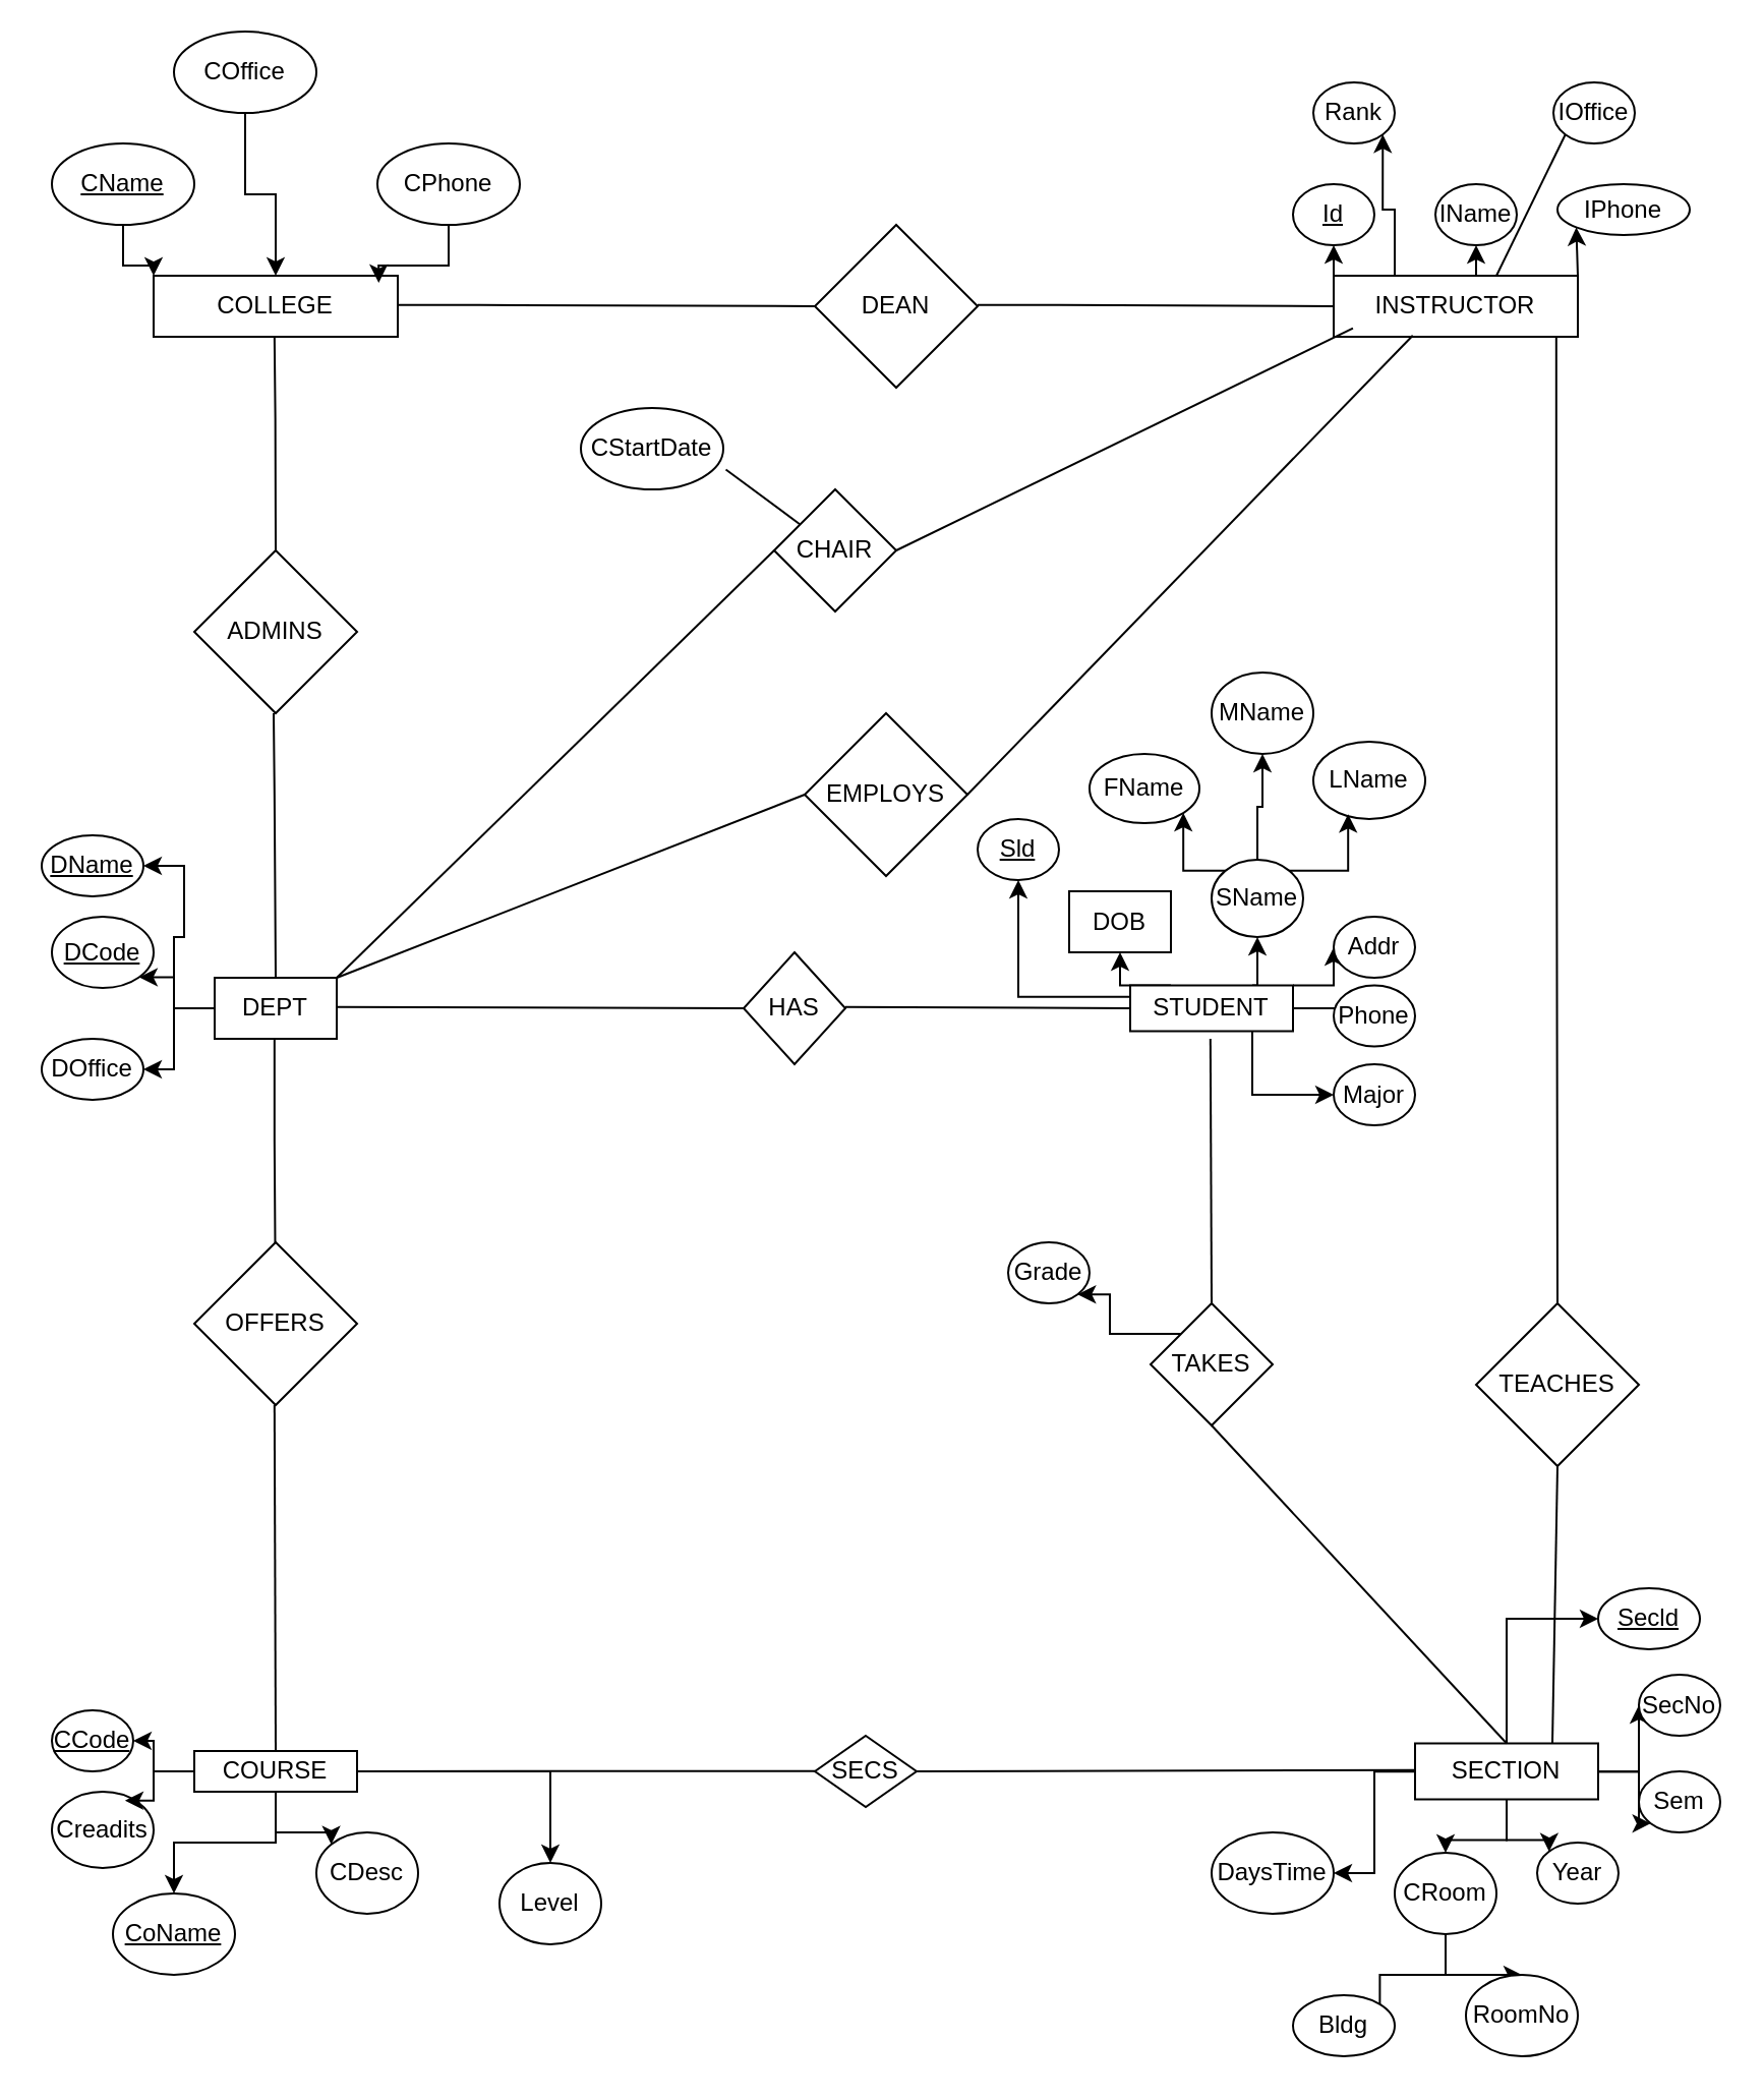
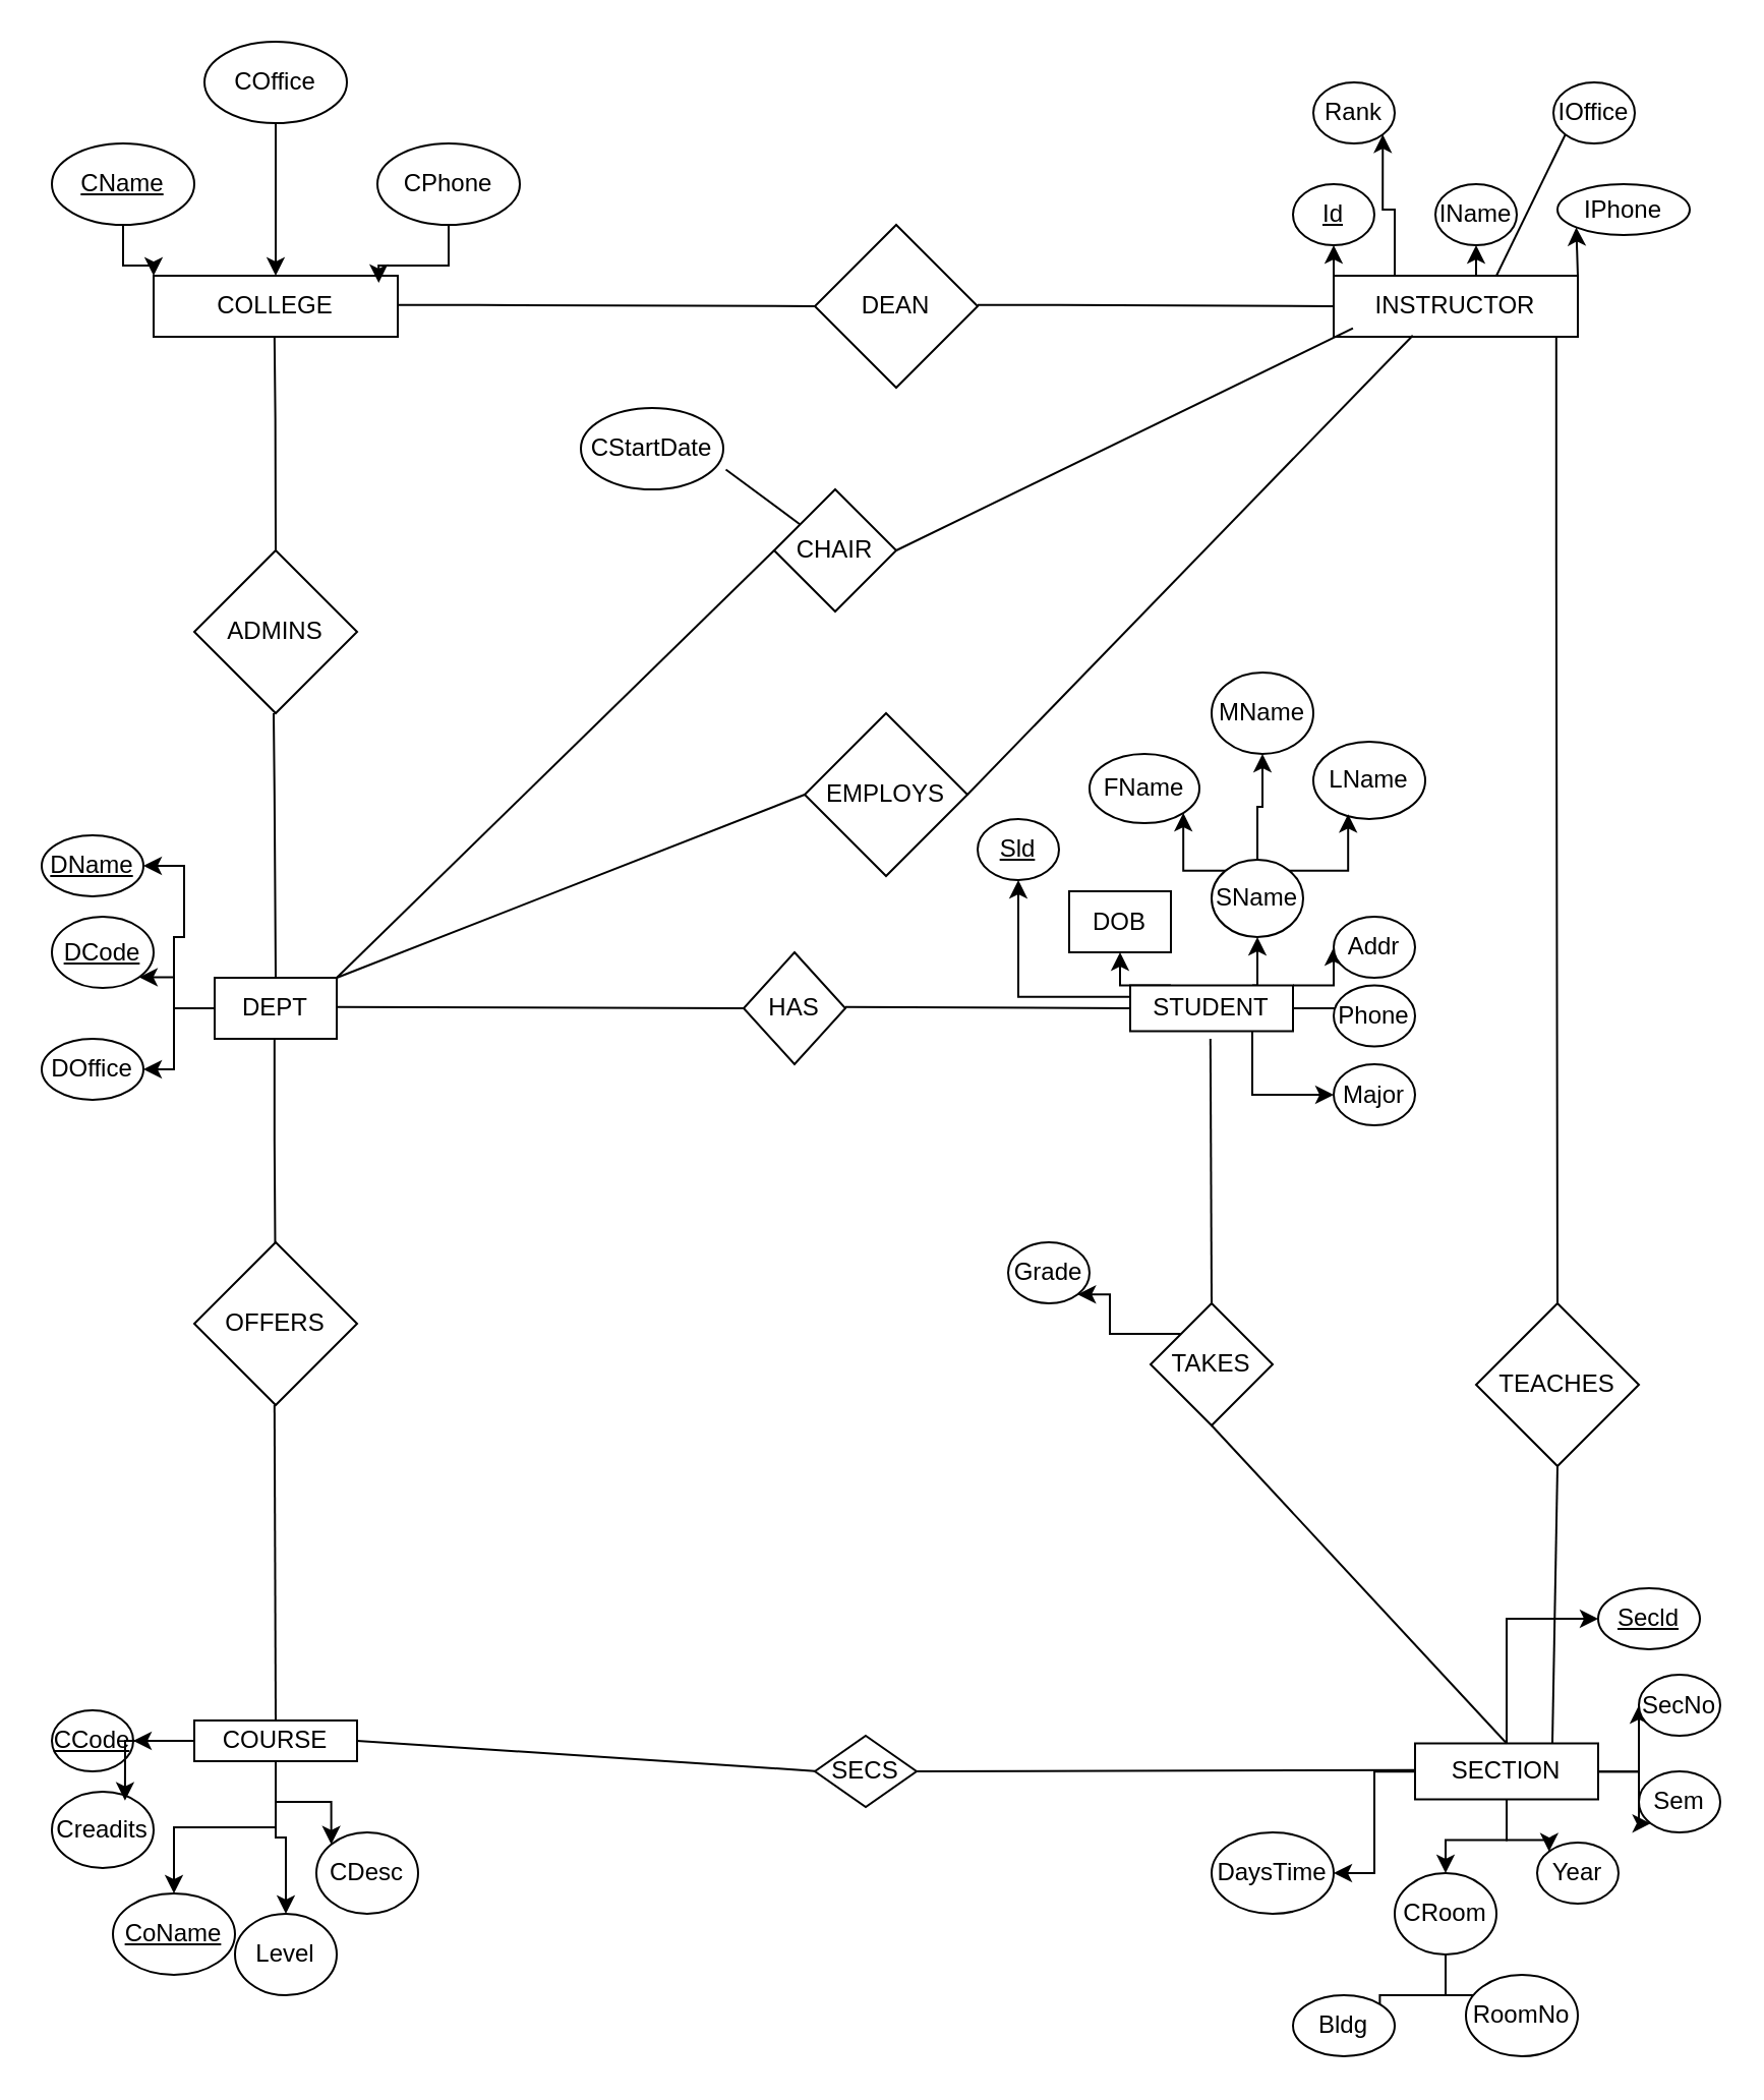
- <mxCell id="61" value="COffice" style="ellipse;whiteSpace=wrap;html=1;" vertex="1" parent="1"><mxGeometry x="85" y="15" width="70" height="40" as="geometry" /></mxCell>
+ <mxCell id="61" value="COffice" style="ellipse;whiteSpace=wrap;html=1;" vertex="1" parent="1"><mxGeometry x="100" y="20" width="70" height="40" as="geometry" /></mxCell>
- <mxCell id="29" value="COURSE" style="rounded=0;whiteSpace=wrap;html=1;" vertex="1" parent="1"><mxGeometry x="95" y="860" width="80" height="20" as="geometry" /></mxCell>
+ <mxCell id="29" value="COURSE" style="rounded=0;whiteSpace=wrap;html=1;" vertex="1" parent="1"><mxGeometry x="95" y="845" width="80" height="20" as="geometry" /></mxCell>
- <mxCell id="76" value="CRoom" style="ellipse;whiteSpace=wrap;html=1;" vertex="1" parent="1"><mxGeometry x="685" y="910" width="50" height="40" as="geometry" /></mxCell>
+ <mxCell id="76" value="CRoom" style="ellipse;whiteSpace=wrap;html=1;" vertex="1" parent="1"><mxGeometry x="685" y="920" width="50" height="40" as="geometry" /></mxCell>
- <mxCell id="81" value="Level" style="ellipse;whiteSpace=wrap;html=1;" vertex="1" parent="1"><mxGeometry x="245" y="915" width="50" height="40" as="geometry" /></mxCell>
+ <mxCell id="81" value="Level" style="ellipse;whiteSpace=wrap;html=1;" vertex="1" parent="1"><mxGeometry x="115" y="940" width="50" height="40" as="geometry" /></mxCell>
